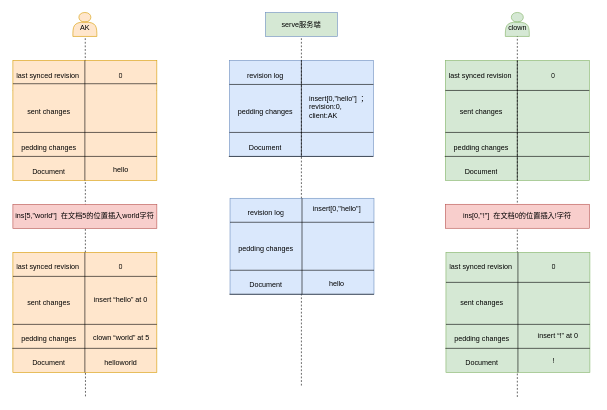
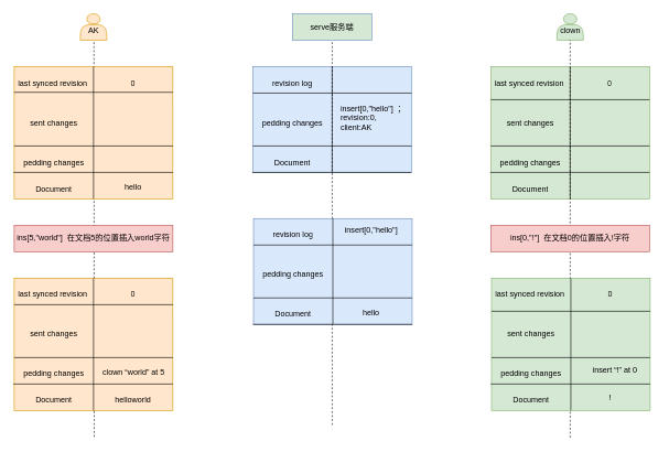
- <mxCell id="51" value="insert “hello” at 0" style="text;html=1;align=center;verticalAlign=middle;whiteSpace=wrap;rounded=0;" parent="1" vertex="1"><mxGeometry x="141" y="484" width="120" height="30" as="geometry" /></mxCell>
